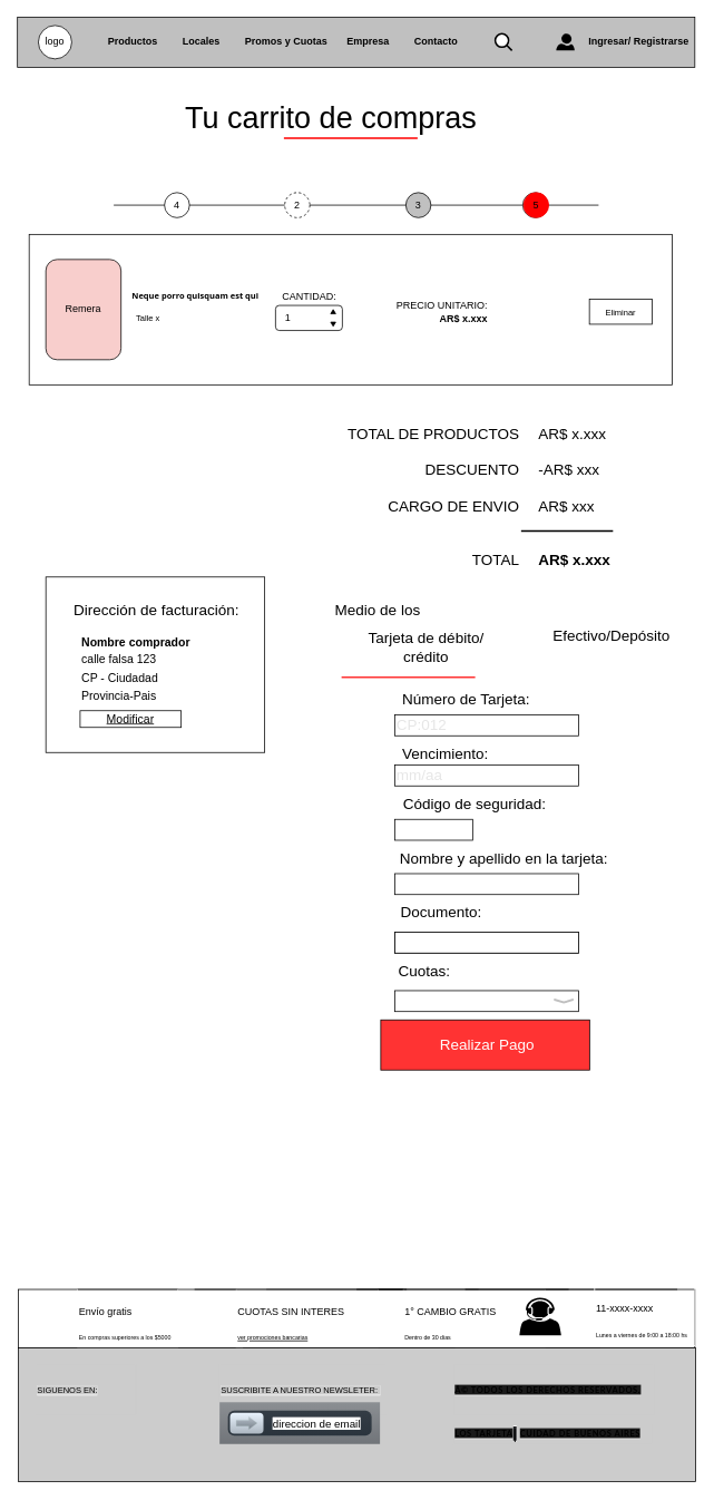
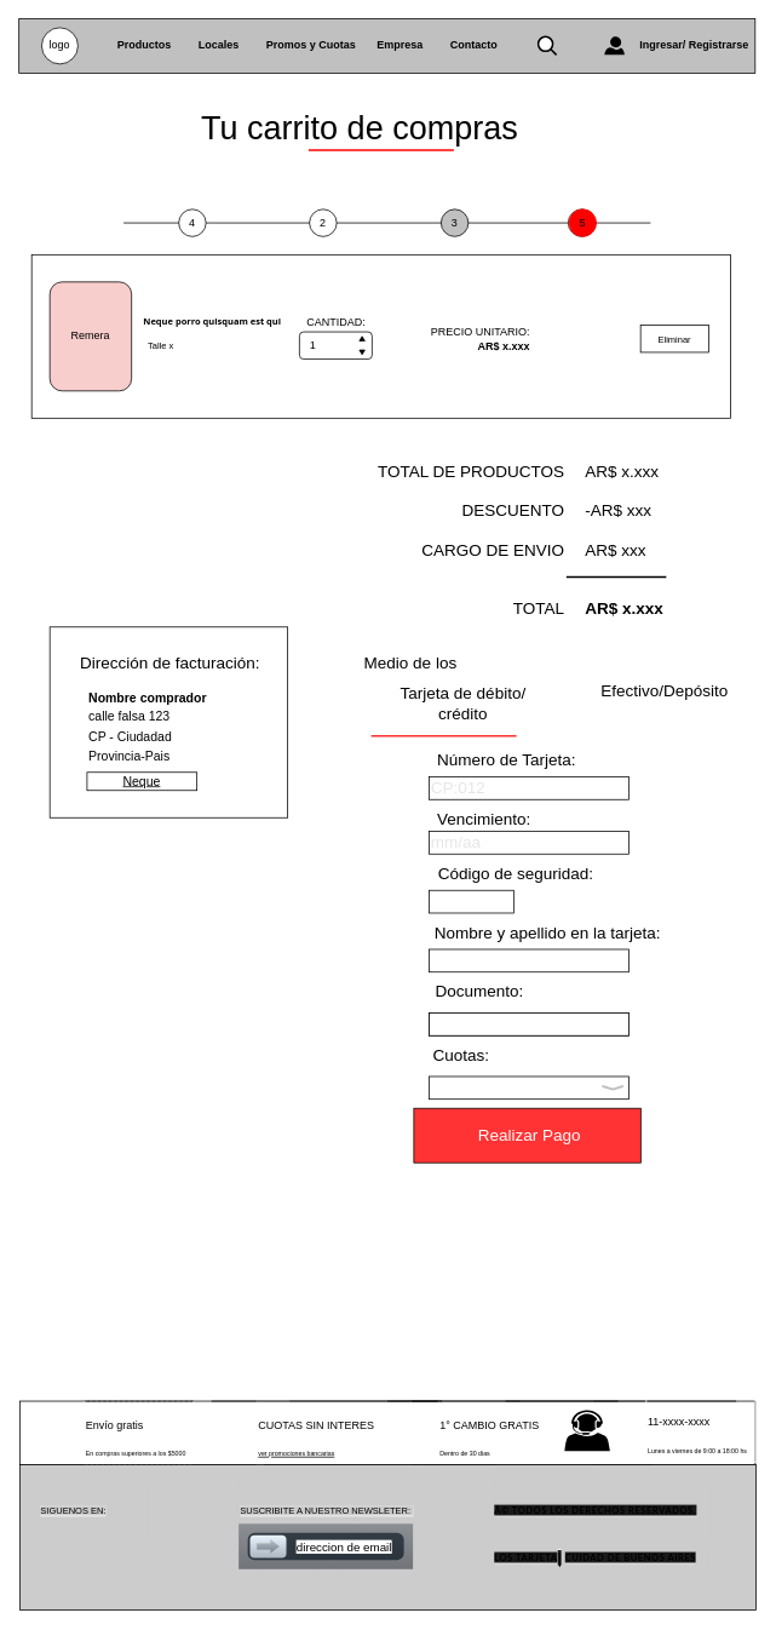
- <mxCell id="43" value="2" style="ellipse;whiteSpace=wrap;html=1;aspect=fixed;strokeColor=#000000;fillColor=#FFFFFF;dashed=1;" parent="1" vertex="1"><mxGeometry x="340" y="230" width="30" height="30" as="geometry" /></mxCell>
+ <mxCell id="43" value="2" style="ellipse;whiteSpace=wrap;html=1;aspect=fixed;strokeColor=#000000;fillColor=#FFFFFF;" parent="1" vertex="1"><mxGeometry x="340" y="230" width="30" height="30" as="geometry" /></mxCell>
- <mxCell id="64" value="&lt;u&gt;Modificar&lt;/u&gt;" style="rounded=0;whiteSpace=wrap;html=1;fontSize=14;fontColor=default;strokeColor=default;fillColor=default;align=center;" parent="1" vertex="1"><mxGeometry x="95" y="850" width="121" height="20" as="geometry" /></mxCell>
+ <mxCell id="64" value="&lt;u&gt;Neque&lt;/u&gt;" style="rounded=0;whiteSpace=wrap;html=1;fontSize=14;fontColor=default;strokeColor=default;fillColor=default;align=center;" parent="1" vertex="1"><mxGeometry x="95" y="850" width="121" height="20" as="geometry" /></mxCell>
- <mxCell id="6" value="&lt;font&gt;&lt;font style=&quot;font-size: 12px&quot;&gt;Envío gratis&lt;/font&gt;&lt;br&gt;&lt;font style=&quot;font-size: 7px&quot;&gt;En compras superiores a los $5000&lt;/font&gt;&lt;/font&gt;" style="rounded=0;whiteSpace=wrap;html=1;labelBackgroundColor=#FFFFFF;sketch=0;fontSize=25;fontColor=default;strokeColor=#FFFFFF;strokeWidth=1;fillColor=none;gradientColor=#000000;align=left;" parent="1" vertex="1"><mxGeometry x="92" y="1542.5" width="120" height="70" as="geometry" /></mxCell>
+ <mxCell id="6" value="&lt;font&gt;&lt;font style=&quot;font-size: 12px&quot;&gt;Envío gratis&lt;/font&gt;&lt;br&gt;&lt;font style=&quot;font-size: 7px&quot;&gt;En compras superiores a los $5000&lt;/font&gt;&lt;/font&gt;" style="rounded=0;whiteSpace=wrap;html=1;labelBackgroundColor=#FFFFFF;sketch=0;fontSize=25;fontColor=default;strokeColor=#FFFFFF;strokeWidth=1;fillColor=none;gradientColor=#000000;align=left;dashed=1;" parent="1" vertex="1"><mxGeometry x="92" y="1542.5" width="120" height="70" as="geometry" /></mxCell>
